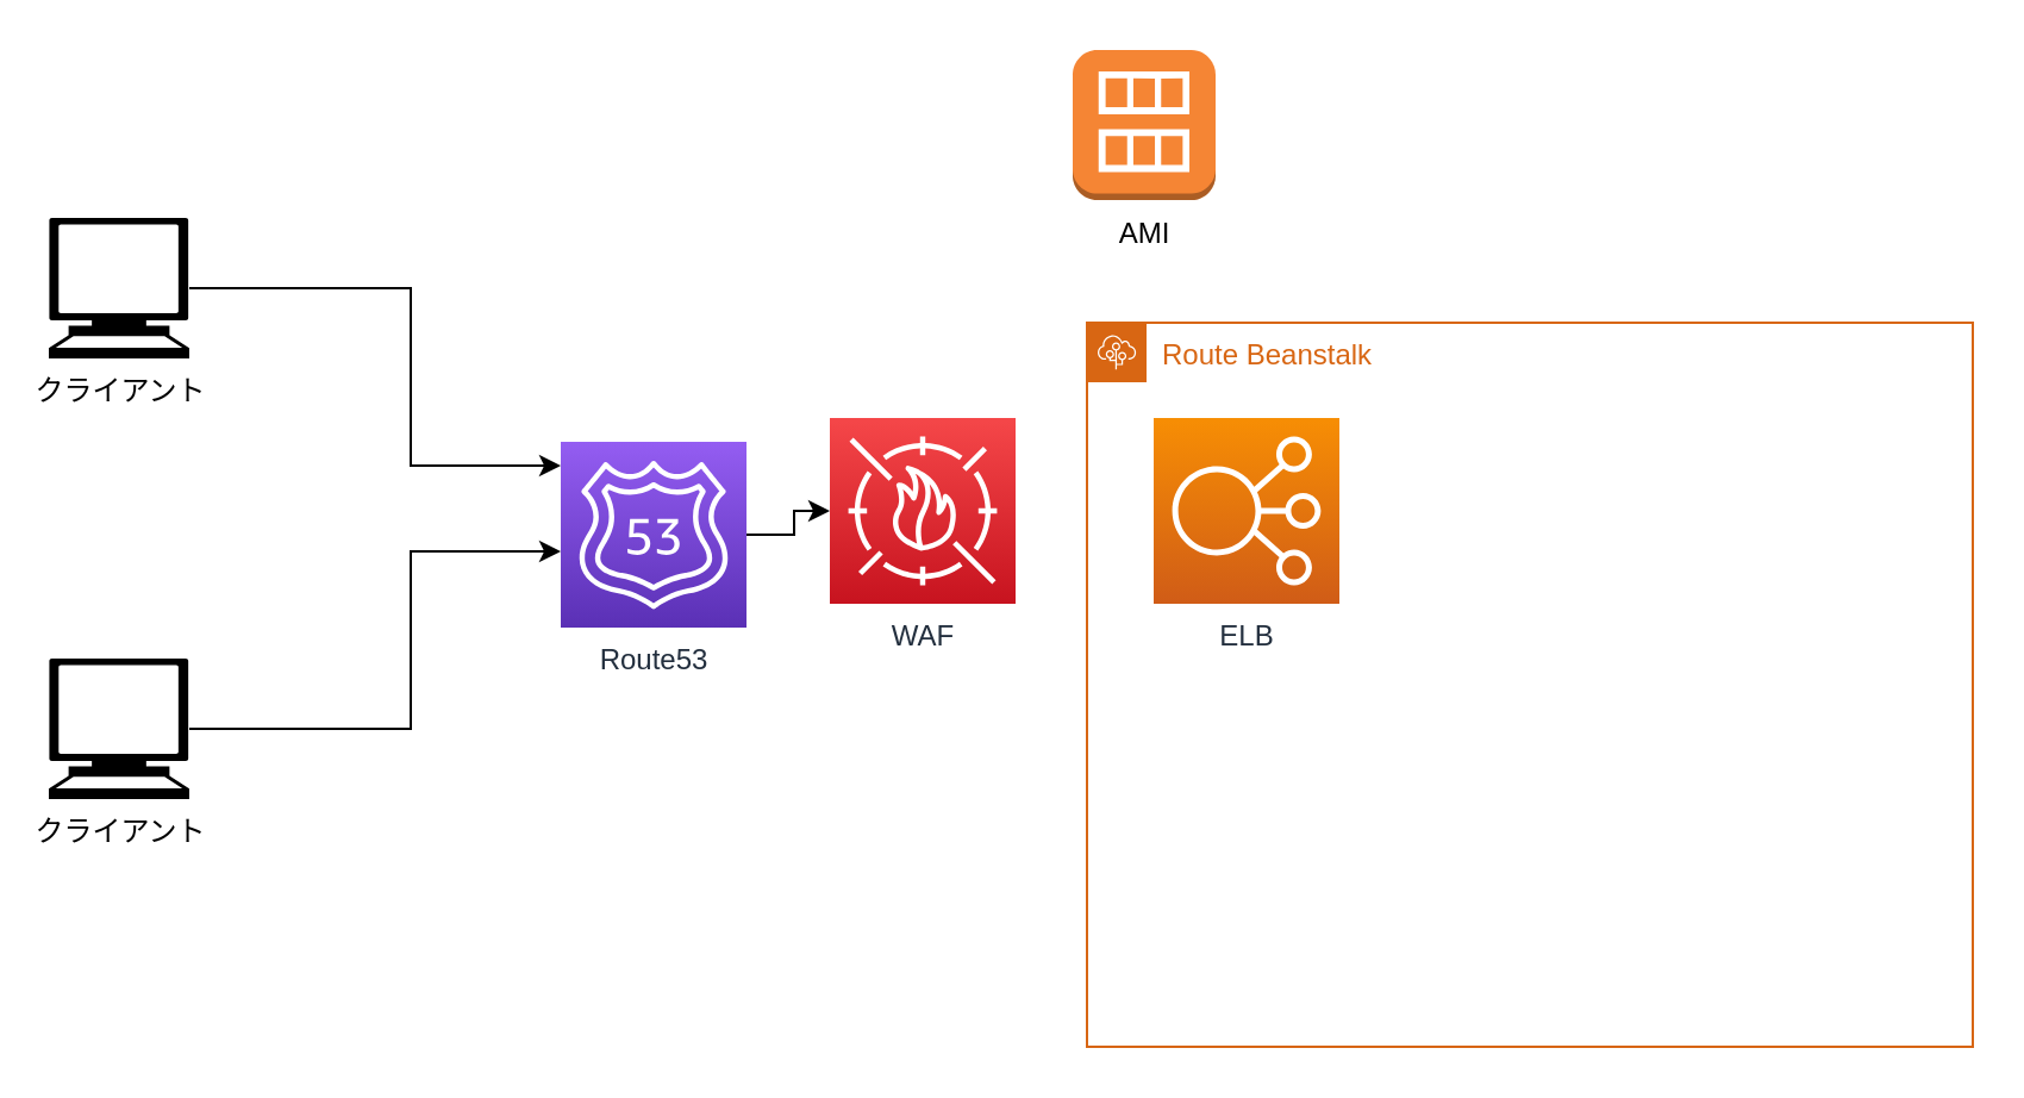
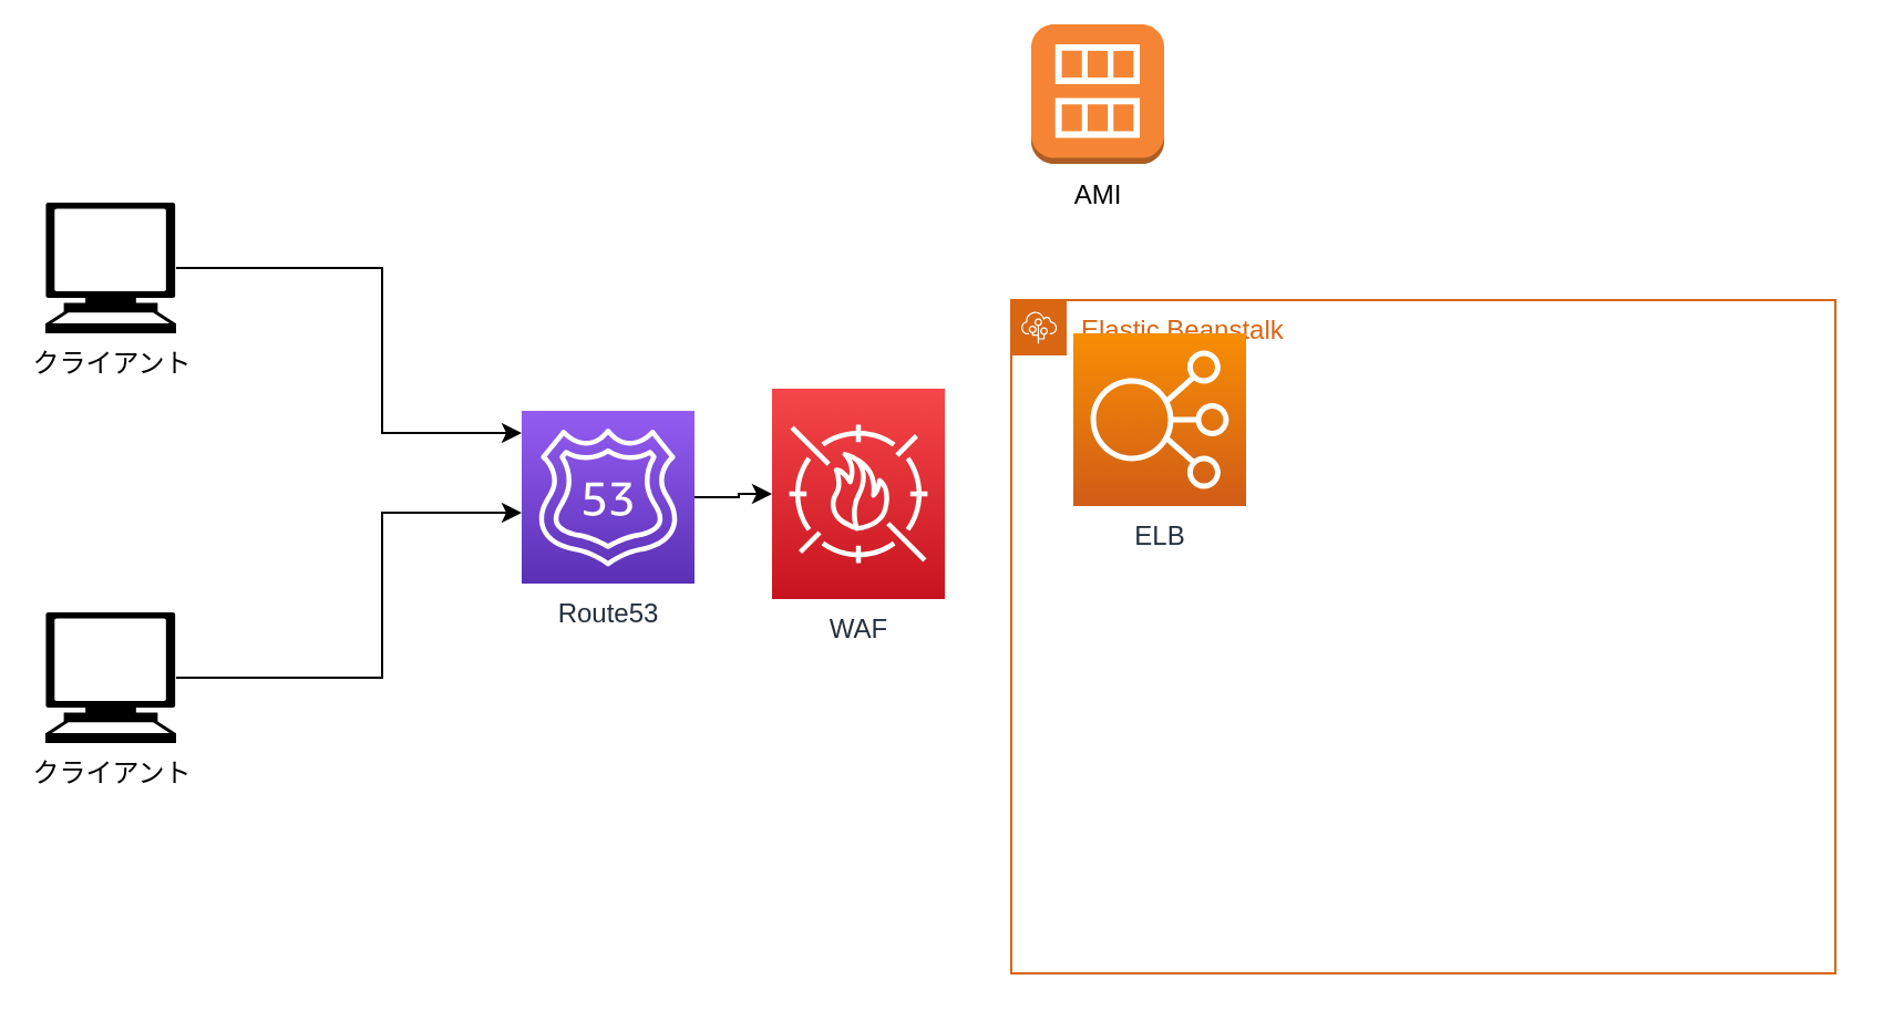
- <mxCell id="11" value="AMI" style="outlineConnect=0;dashed=0;verticalLabelPosition=bottom;verticalAlign=top;align=center;html=1;shape=mxgraph.aws3.ami;fillColor=#F58534;gradientColor=none;" vertex="1" parent="1"><mxGeometry x="450" y="20.5" width="60" height="63" as="geometry" /></mxCell>
+ <mxCell id="11" value="AMI" style="outlineConnect=0;dashed=0;verticalLabelPosition=bottom;verticalAlign=top;align=center;html=1;shape=mxgraph.aws3.ami;fillColor=#F58534;gradientColor=none;" vertex="1" parent="1"><mxGeometry x="465" y="10.5" width="60" height="63" as="geometry" /></mxCell>
- <mxCell id="2" value="Route Beanstalk" style="points=[[0,0],[0.25,0],[0.5,0],[0.75,0],[1,0],[1,0.25],[1,0.5],[1,0.75],[1,1],[0.75,1],[0.5,1],[0.25,1],[0,1],[0,0.75],[0,0.5],[0,0.25]];outlineConnect=0;gradientColor=none;html=1;whiteSpace=wrap;fontSize=12;fontStyle=0;container=1;pointerEvents=0;collapsible=0;recursiveResize=0;shape=mxgraph.aws4.group;grIcon=mxgraph.aws4.group_elastic_beanstalk;strokeColor=#D86613;fillColor=none;verticalAlign=top;align=left;spacingLeft=30;fontColor=#D86613;dashed=0;" vertex="1" parent="1"><mxGeometry x="456" y="135" width="372" height="304" as="geometry" /></mxCell>
+ <mxCell id="2" value="Elastic Beanstalk" style="points=[[0,0],[0.25,0],[0.5,0],[0.75,0],[1,0],[1,0.25],[1,0.5],[1,0.75],[1,1],[0.75,1],[0.5,1],[0.25,1],[0,1],[0,0.75],[0,0.5],[0,0.25]];outlineConnect=0;gradientColor=none;html=1;whiteSpace=wrap;fontSize=12;fontStyle=0;container=1;pointerEvents=0;collapsible=0;recursiveResize=0;shape=mxgraph.aws4.group;grIcon=mxgraph.aws4.group_elastic_beanstalk;strokeColor=#D86613;fillColor=none;verticalAlign=top;align=left;spacingLeft=30;fontColor=#D86613;dashed=0;" vertex="1" parent="1"><mxGeometry x="456" y="135" width="372" height="304" as="geometry" /></mxCell>
- <mxCell id="10" value="WAF" style="sketch=0;points=[[0,0,0],[0.25,0,0],[0.5,0,0],[0.75,0,0],[1,0,0],[0,1,0],[0.25,1,0],[0.5,1,0],[0.75,1,0],[1,1,0],[0,0.25,0],[0,0.5,0],[0,0.75,0],[1,0.25,0],[1,0.5,0],[1,0.75,0]];outlineConnect=0;fontColor=#232F3E;gradientColor=#F54749;gradientDirection=north;fillColor=#C7131F;strokeColor=#ffffff;dashed=0;verticalLabelPosition=bottom;verticalAlign=top;align=center;html=1;fontSize=12;fontStyle=0;aspect=fixed;shape=mxgraph.aws4.resourceIcon;resIcon=mxgraph.aws4.waf;" vertex="1" parent="1"><mxGeometry x="348" y="175" width="78" height="78" as="geometry" /></mxCell>
+ <mxCell id="10" value="WAF" style="sketch=0;points=[[0,0,0],[0.25,0,0],[0.5,0,0],[0.75,0,0],[1,0,0],[0,1,0],[0.25,1,0],[0.5,1,0],[0.75,1,0],[1,1,0],[0,0.25,0],[0,0.5,0],[0,0.75,0],[1,0.25,0],[1,0.5,0],[1,0.75,0]];outlineConnect=0;fontColor=#232F3E;gradientColor=#F54749;gradientDirection=north;fillColor=#C7131F;strokeColor=#ffffff;dashed=0;verticalLabelPosition=bottom;verticalAlign=top;align=center;html=1;fontSize=12;fontStyle=0;aspect=fixed;shape=mxgraph.aws4.resourceIcon;resIcon=mxgraph.aws4.waf;" vertex="1" parent="1"><mxGeometry x="348" y="175" width="78" height="95" as="geometry" /></mxCell>
- <mxCell id="3" value="ELB" style="sketch=0;points=[[0,0,0],[0.25,0,0],[0.5,0,0],[0.75,0,0],[1,0,0],[0,1,0],[0.25,1,0],[0.5,1,0],[0.75,1,0],[1,1,0],[0,0.25,0],[0,0.5,0],[0,0.75,0],[1,0.25,0],[1,0.5,0],[1,0.75,0]];outlineConnect=0;fontColor=#232F3E;gradientColor=#F78E04;gradientDirection=north;fillColor=#D05C17;strokeColor=#ffffff;dashed=0;verticalLabelPosition=bottom;verticalAlign=top;align=center;html=1;fontSize=12;fontStyle=0;aspect=fixed;shape=mxgraph.aws4.resourceIcon;resIcon=mxgraph.aws4.elastic_load_balancing;" vertex="1" parent="2"><mxGeometry x="28" y="40" width="78" height="78" as="geometry" /></mxCell>
+ <mxCell id="3" value="ELB" style="sketch=0;points=[[0,0,0],[0.25,0,0],[0.5,0,0],[0.75,0,0],[1,0,0],[0,1,0],[0.25,1,0],[0.5,1,0],[0.75,1,0],[1,1,0],[0,0.25,0],[0,0.5,0],[0,0.75,0],[1,0.25,0],[1,0.5,0],[1,0.75,0]];outlineConnect=0;fontColor=#232F3E;gradientColor=#F78E04;gradientDirection=north;fillColor=#D05C17;strokeColor=#ffffff;dashed=0;verticalLabelPosition=bottom;verticalAlign=top;align=center;html=1;fontSize=12;fontStyle=0;aspect=fixed;shape=mxgraph.aws4.resourceIcon;resIcon=mxgraph.aws4.elastic_load_balancing;" vertex="1" parent="2"><mxGeometry x="28" y="15" width="78" height="78" as="geometry" /></mxCell>
